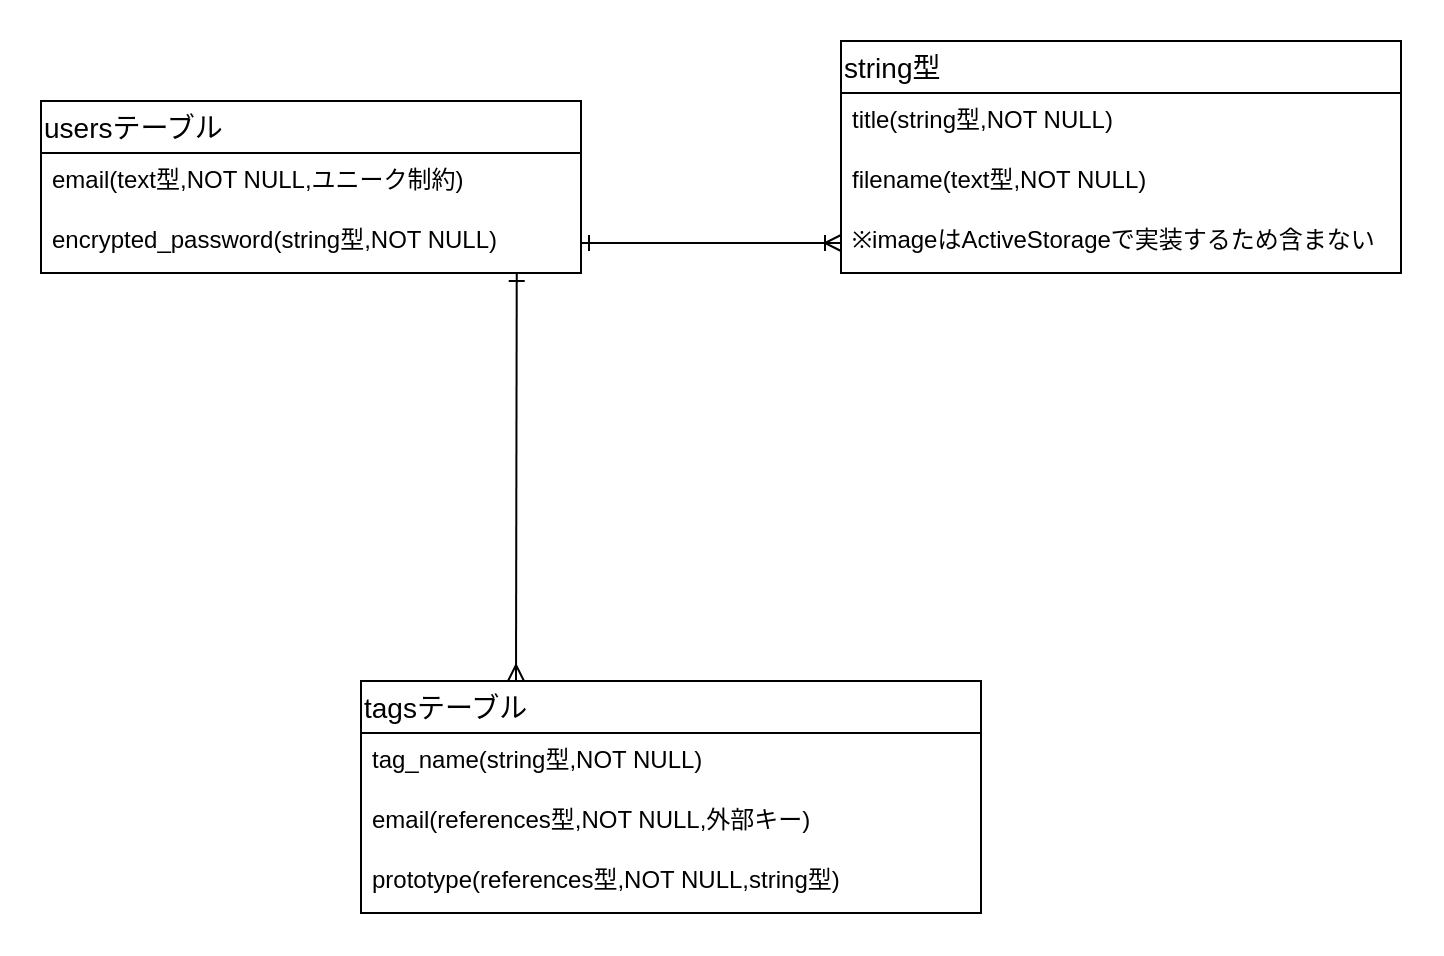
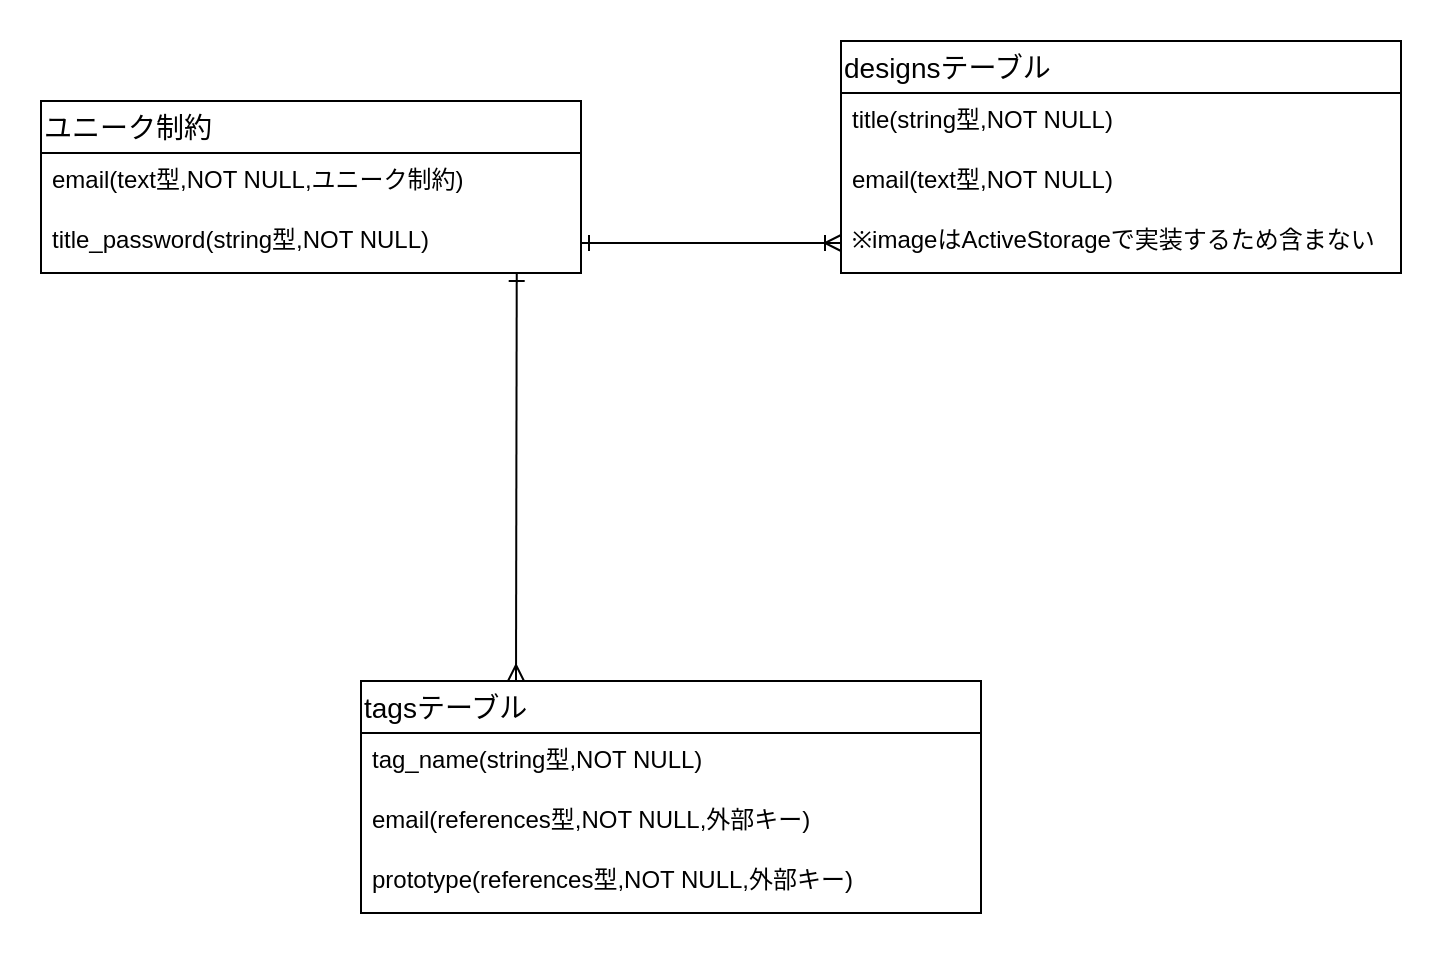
- <mxCell id="5" value="string型" style="swimlane;fontStyle=0;childLayout=stackLayout;horizontal=1;startSize=26;horizontalStack=0;resizeParent=1;resizeParentMax=0;resizeLast=0;collapsible=1;marginBottom=0;align=left;fontSize=14;" parent="1" vertex="1"><mxGeometry x="420" y="20" width="280" height="116" as="geometry" /></mxCell>
+ <mxCell id="5" value="designsテーブル" style="swimlane;fontStyle=0;childLayout=stackLayout;horizontal=1;startSize=26;horizontalStack=0;resizeParent=1;resizeParentMax=0;resizeLast=0;collapsible=1;marginBottom=0;align=left;fontSize=14;" parent="1" vertex="1"><mxGeometry x="420" y="20" width="280" height="116" as="geometry" /></mxCell>
- <mxCell id="2" value="usersテーブル" style="swimlane;fontStyle=0;childLayout=stackLayout;horizontal=1;startSize=26;horizontalStack=0;resizeParent=1;resizeParentMax=0;resizeLast=0;collapsible=1;marginBottom=0;align=left;fontSize=14;" parent="1" vertex="1"><mxGeometry x="20" y="50" width="270" height="86" as="geometry" /></mxCell>
+ <mxCell id="2" value="ユニーク制約" style="swimlane;fontStyle=0;childLayout=stackLayout;horizontal=1;startSize=26;horizontalStack=0;resizeParent=1;resizeParentMax=0;resizeLast=0;collapsible=1;marginBottom=0;align=left;fontSize=14;" parent="1" vertex="1"><mxGeometry x="20" y="50" width="270" height="86" as="geometry" /></mxCell>
- <mxCell id="7" value="filename(text型,NOT NULL)" style="text;strokeColor=none;fillColor=none;spacingLeft=4;spacingRight=4;overflow=hidden;rotatable=0;points=[[0,0.5],[1,0.5]];portConstraint=eastwest;fontSize=12;" parent="5" vertex="1"><mxGeometry y="56" width="280" height="30" as="geometry" /></mxCell>
+ <mxCell id="7" value="email(text型,NOT NULL)" style="text;strokeColor=none;fillColor=none;spacingLeft=4;spacingRight=4;overflow=hidden;rotatable=0;points=[[0,0.5],[1,0.5]];portConstraint=eastwest;fontSize=12;" parent="5" vertex="1"><mxGeometry y="56" width="280" height="30" as="geometry" /></mxCell>
- <mxCell id="4" value="encrypted_password(string型,NOT NULL)" style="text;strokeColor=none;fillColor=none;spacingLeft=4;spacingRight=4;overflow=hidden;rotatable=0;points=[[0,0.5],[1,0.5]];portConstraint=eastwest;fontSize=12;" parent="2" vertex="1"><mxGeometry y="56" width="270" height="30" as="geometry" /></mxCell>
+ <mxCell id="4" value="title_password(string型,NOT NULL)" style="text;strokeColor=none;fillColor=none;spacingLeft=4;spacingRight=4;overflow=hidden;rotatable=0;points=[[0,0.5],[1,0.5]];portConstraint=eastwest;fontSize=12;" parent="2" vertex="1"><mxGeometry y="56" width="270" height="30" as="geometry" /></mxCell>
- <mxCell id="13" value="prototype(references型,NOT NULL,string型)" style="text;strokeColor=none;fillColor=none;spacingLeft=4;spacingRight=4;overflow=hidden;rotatable=0;points=[[0,0.5],[1,0.5]];portConstraint=eastwest;fontSize=12;" parent="10" vertex="1"><mxGeometry y="86" width="310" height="30" as="geometry" /></mxCell>
+ <mxCell id="13" value="prototype(references型,NOT NULL,外部キー)" style="text;strokeColor=none;fillColor=none;spacingLeft=4;spacingRight=4;overflow=hidden;rotatable=0;points=[[0,0.5],[1,0.5]];portConstraint=eastwest;fontSize=12;" parent="10" vertex="1"><mxGeometry y="86" width="310" height="30" as="geometry" /></mxCell>
